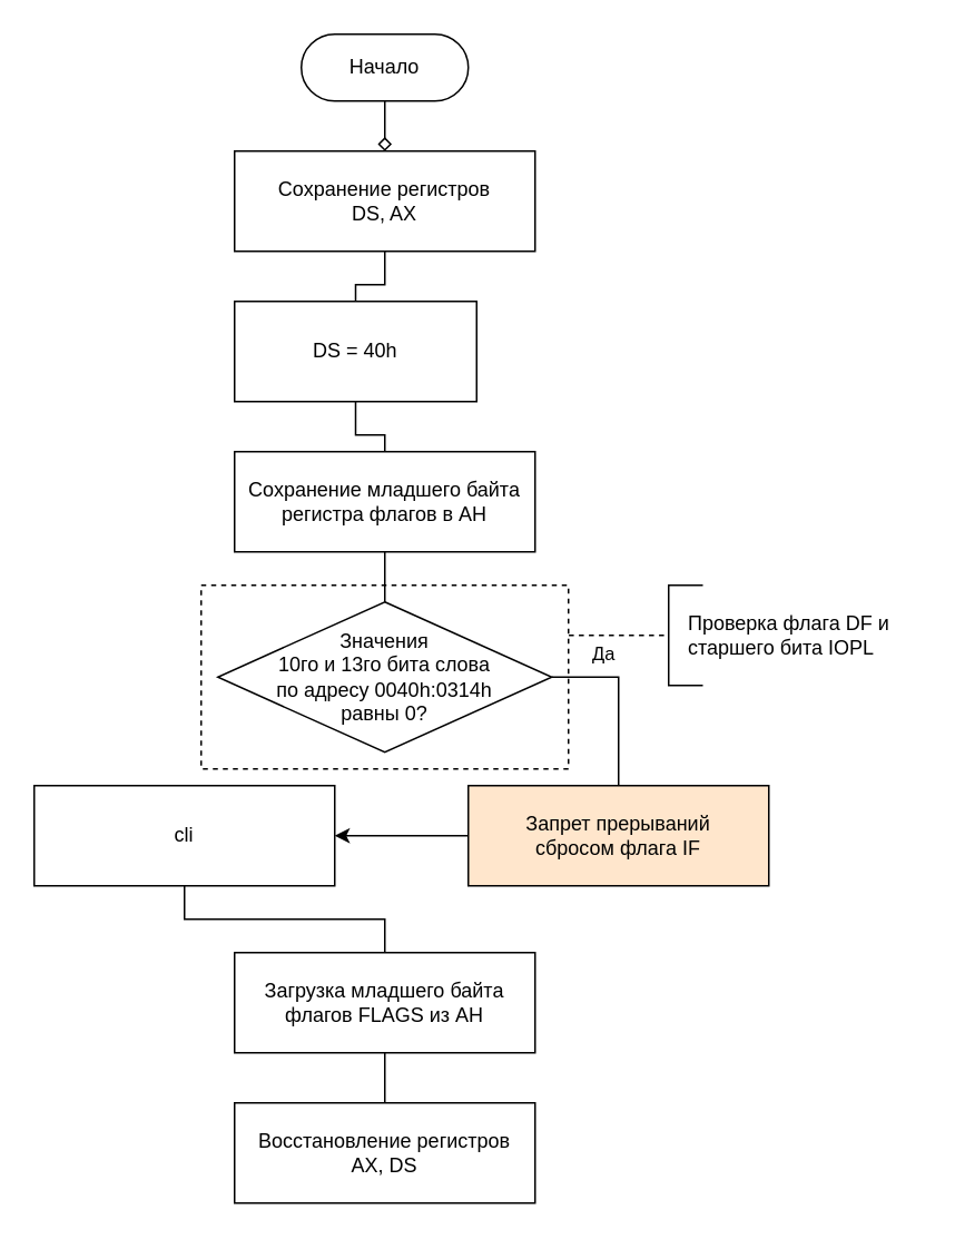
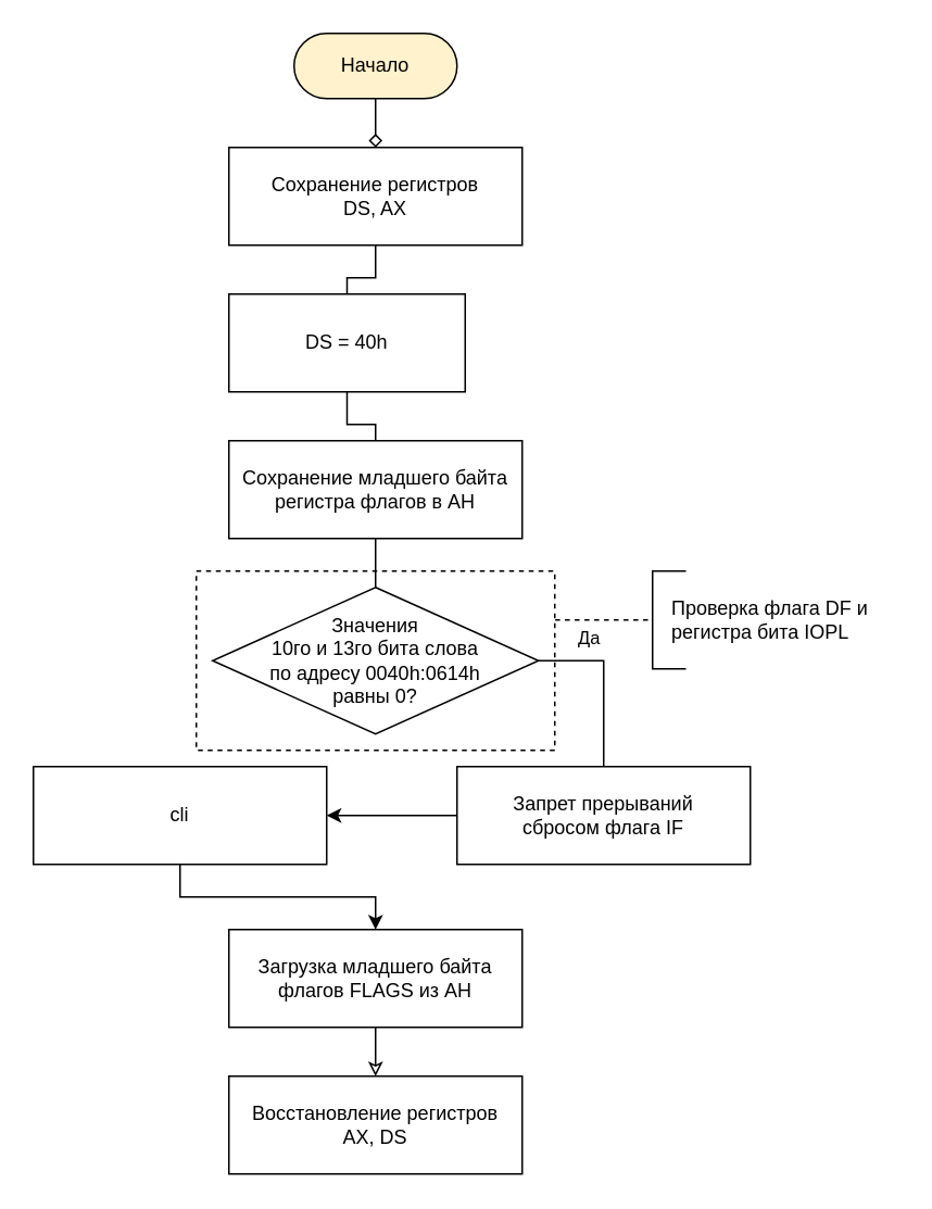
- <mxCell id="17" value="Начало" style="rounded=1;whiteSpace=wrap;html=1;arcSize=50;" parent="1" vertex="1"><mxGeometry x="180" y="20" width="100" height="40" as="geometry" /></mxCell>
+ <mxCell id="17" value="Начало" style="rounded=1;whiteSpace=wrap;html=1;arcSize=50;fillColor=#fff2cc;" parent="1" vertex="1"><mxGeometry x="180" y="20" width="100" height="40" as="geometry" /></mxCell>
- <mxCell id="23" value="Проверка флага DF и старшего бита IOPL" style="text;html=1;strokeColor=none;fillColor=none;align=left;verticalAlign=middle;whiteSpace=wrap;rounded=0;" parent="1" vertex="1"><mxGeometry x="410" y="360" width="140" height="40" as="geometry" /></mxCell>
+ <mxCell id="23" value="Проверка флага DF и регистра бита IOPL" style="text;html=1;strokeColor=none;fillColor=none;align=left;verticalAlign=middle;whiteSpace=wrap;rounded=0;" parent="1" vertex="1"><mxGeometry x="410" y="360" width="140" height="40" as="geometry" /></mxCell>
- <mxCell id="12" value="Значения&lt;br&gt;10го и 13го бита слова&lt;br&gt;по адресу 0040h:0314h&lt;br&gt;равны 0?" style="rhombus;whiteSpace=wrap;html=1;" parent="1" vertex="1"><mxGeometry x="130" y="360" width="200" height="90" as="geometry" /></mxCell>
+ <mxCell id="12" value="Значения&lt;br&gt;10го и 13го бита слова&lt;br&gt;по адресу 0040h:0614h&lt;br&gt;равны 0?" style="rhombus;whiteSpace=wrap;html=1;" parent="1" vertex="1"><mxGeometry x="130" y="360" width="200" height="90" as="geometry" /></mxCell>
- <mxCell id="14" value="&lt;span style=&quot;text-align: left&quot;&gt;Запрет прерываний&lt;/span&gt;&lt;br style=&quot;text-align: left&quot;&gt;&lt;span style=&quot;text-align: left&quot;&gt;сбросом флага IF&lt;/span&gt;" style="rounded=0;whiteSpace=wrap;html=1;fillColor=#ffe6cc;" parent="1" vertex="1"><mxGeometry x="280" y="470" width="180" height="60" as="geometry" /></mxCell>
+ <mxCell id="14" value="&lt;span style=&quot;text-align: left&quot;&gt;Запрет прерываний&lt;/span&gt;&lt;br style=&quot;text-align: left&quot;&gt;&lt;span style=&quot;text-align: left&quot;&gt;сбросом флага IF&lt;/span&gt;" style="rounded=0;whiteSpace=wrap;html=1;" parent="1" vertex="1"><mxGeometry x="280" y="470" width="180" height="60" as="geometry" /></mxCell>
- <mxCell id="15" style="edgeStyle=orthogonalEdgeStyle;rounded=0;orthogonalLoop=1;jettySize=auto;html=1;endArrow=none;" parent="1" source="16" target="9" edge="1"><mxGeometry relative="1" as="geometry" /></mxCell>
+ <mxCell id="15" style="edgeStyle=orthogonalEdgeStyle;rounded=0;orthogonalLoop=1;jettySize=auto;html=1;" parent="1" source="16" target="9" edge="1"><mxGeometry relative="1" as="geometry" /></mxCell>
- <mxCell id="8" style="edgeStyle=orthogonalEdgeStyle;rounded=0;orthogonalLoop=1;jettySize=auto;html=1;endArrow=none;endFill=0;" parent="1" source="9" target="5" edge="1"><mxGeometry relative="1" as="geometry" /></mxCell>
+ <mxCell id="8" style="edgeStyle=orthogonalEdgeStyle;rounded=0;orthogonalLoop=1;jettySize=auto;html=1;endArrow=classic;endFill=0;" parent="1" source="9" target="5" edge="1"><mxGeometry relative="1" as="geometry" /></mxCell>
